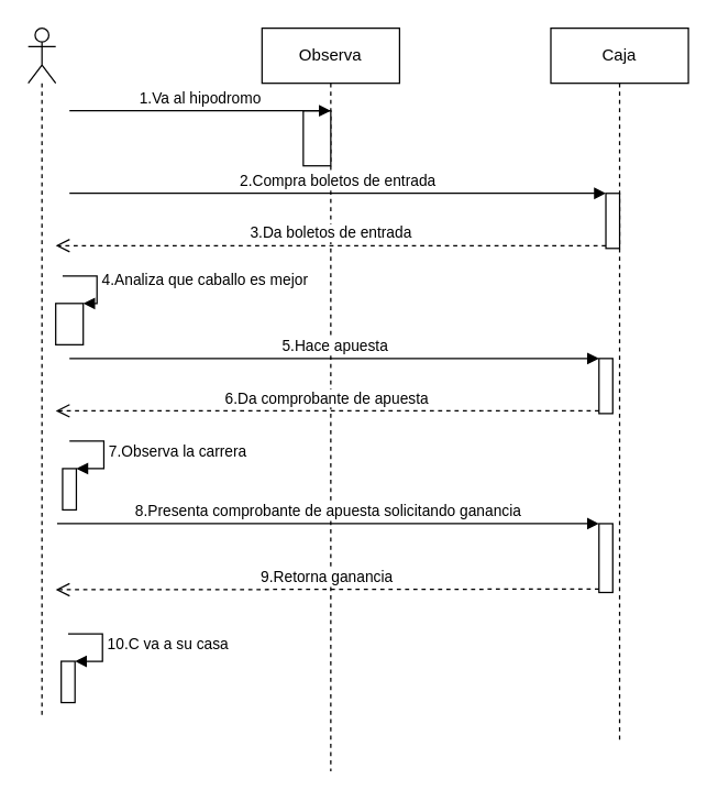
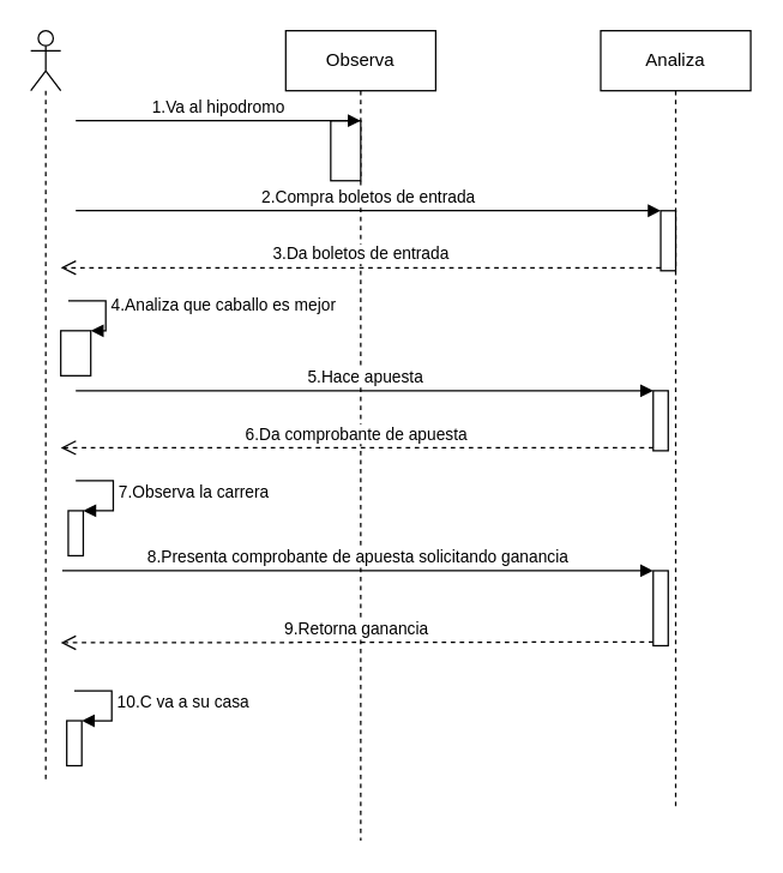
- <mxCell id="4" value="Caja" style="shape=umlLifeline;perimeter=lifelinePerimeter;whiteSpace=wrap;html=1;container=1;collapsible=0;recursiveResize=0;outlineConnect=0;" vertex="1" parent="1"><mxGeometry x="400" y="20" width="100" height="520" as="geometry" /></mxCell>
+ <mxCell id="4" value="Analiza" style="shape=umlLifeline;perimeter=lifelinePerimeter;whiteSpace=wrap;html=1;container=1;collapsible=0;recursiveResize=0;outlineConnect=0;" vertex="1" parent="1"><mxGeometry x="400" y="20" width="100" height="520" as="geometry" /></mxCell>
